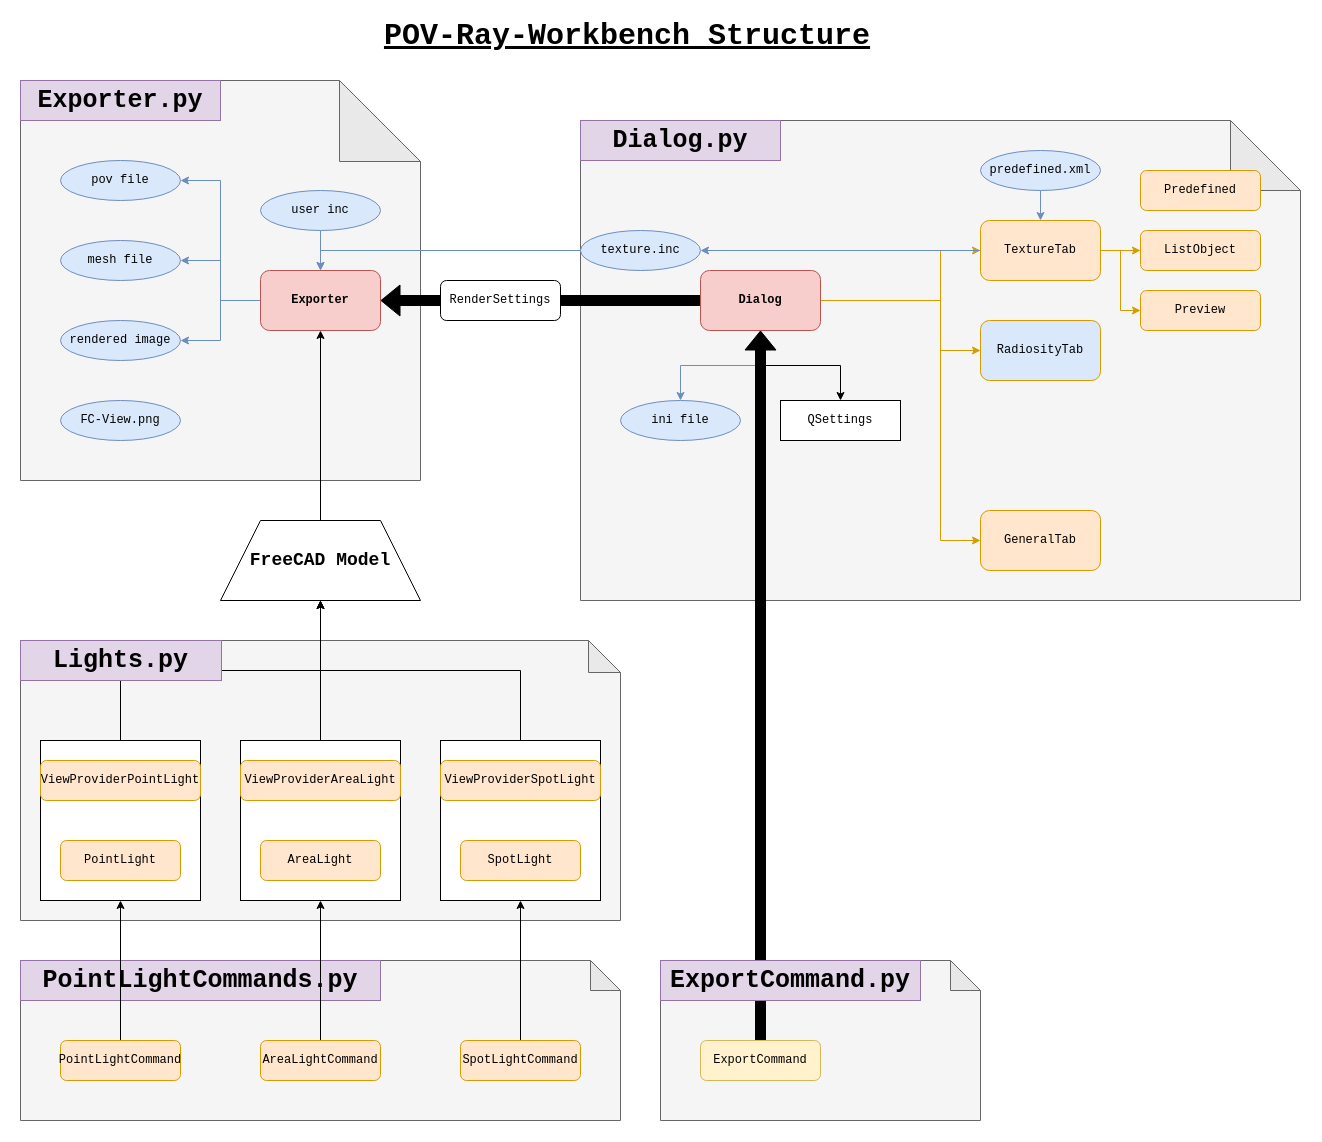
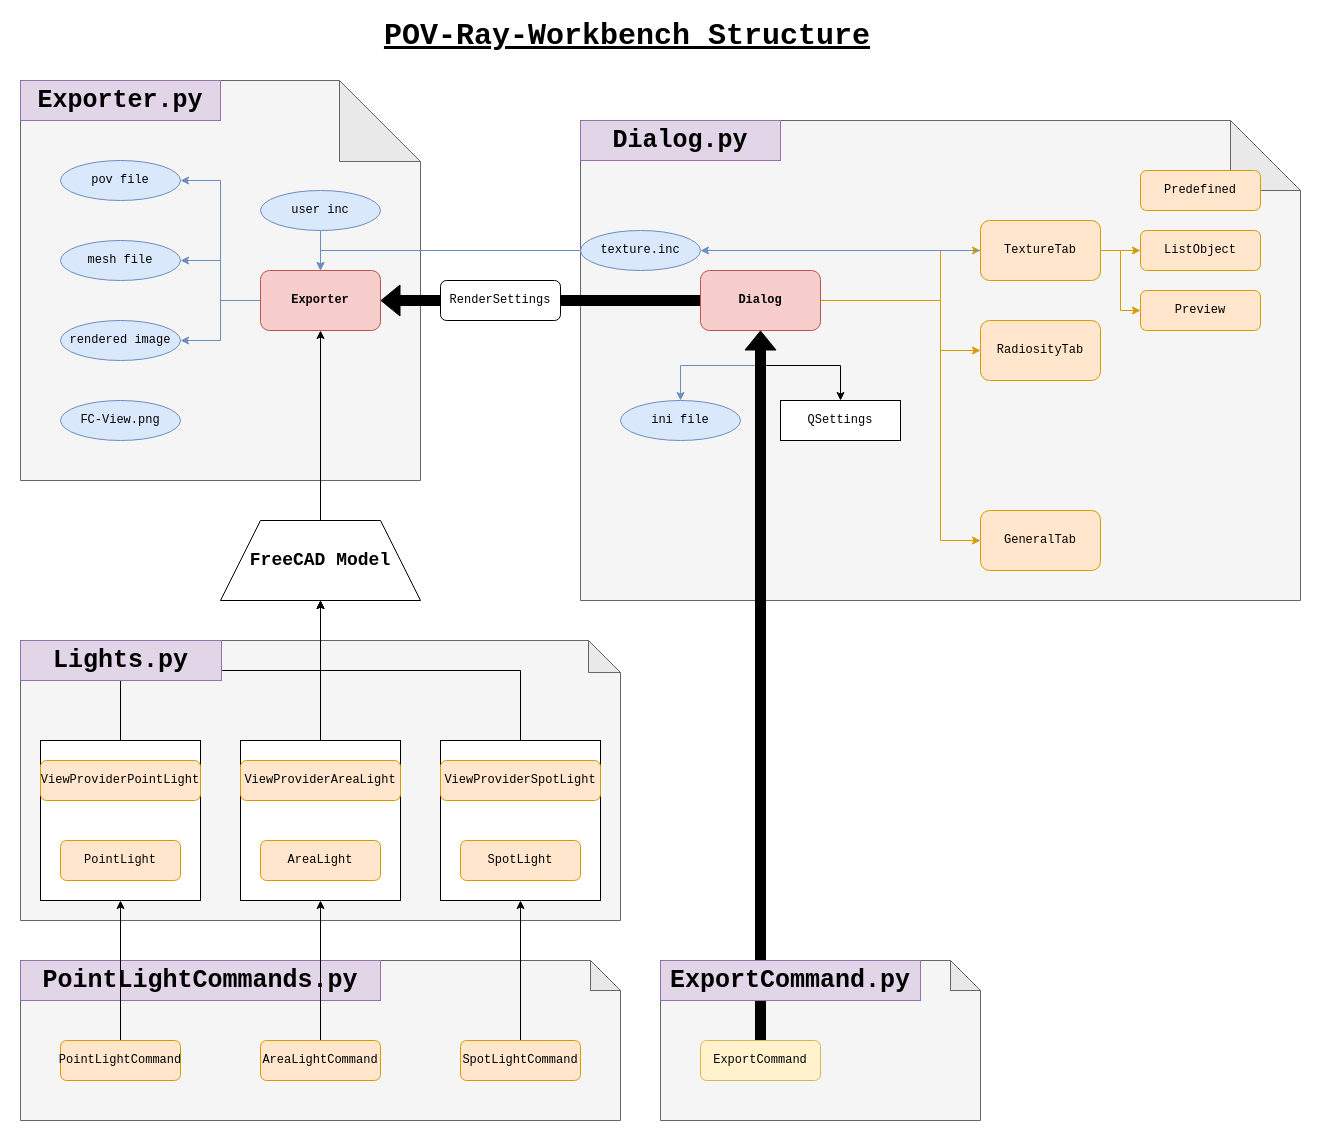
- <mxCell id="25" value="predefined.xml" style="ellipse;whiteSpace=wrap;html=1;fontFamily=Courier New;fillColor=#dae8fc;strokeColor=#6c8ebf;" parent="1" vertex="1"><mxGeometry x="980" y="150" width="120" height="40" as="geometry" /></mxCell>
- <mxCell id="24" style="edgeStyle=orthogonalEdgeStyle;rounded=0;orthogonalLoop=1;jettySize=auto;html=1;exitX=0.5;exitY=1;exitDx=0;exitDy=0;entryX=0.5;entryY=0;entryDx=0;entryDy=0;fontFamily=Courier New;fillColor=#dae8fc;strokeColor=#6c8ebf;" parent="1" source="25" target="22" edge="1"><mxGeometry relative="1" as="geometry" /></mxCell>
- <mxCell id="23" value="RadiosityTab" style="rounded=1;whiteSpace=wrap;html=1;fontFamily=Courier New;fillColor=#dae8fc;strokeColor=#d79b00;" parent="1" vertex="1"><mxGeometry x="980" y="320" width="120" height="60" as="geometry" /></mxCell>
+ <mxCell id="23" value="RadiosityTab" style="rounded=1;whiteSpace=wrap;html=1;fontFamily=Courier New;fillColor=#ffe6cc;strokeColor=#d79b00;" parent="1" vertex="1"><mxGeometry x="980" y="320" width="120" height="60" as="geometry" /></mxCell>
